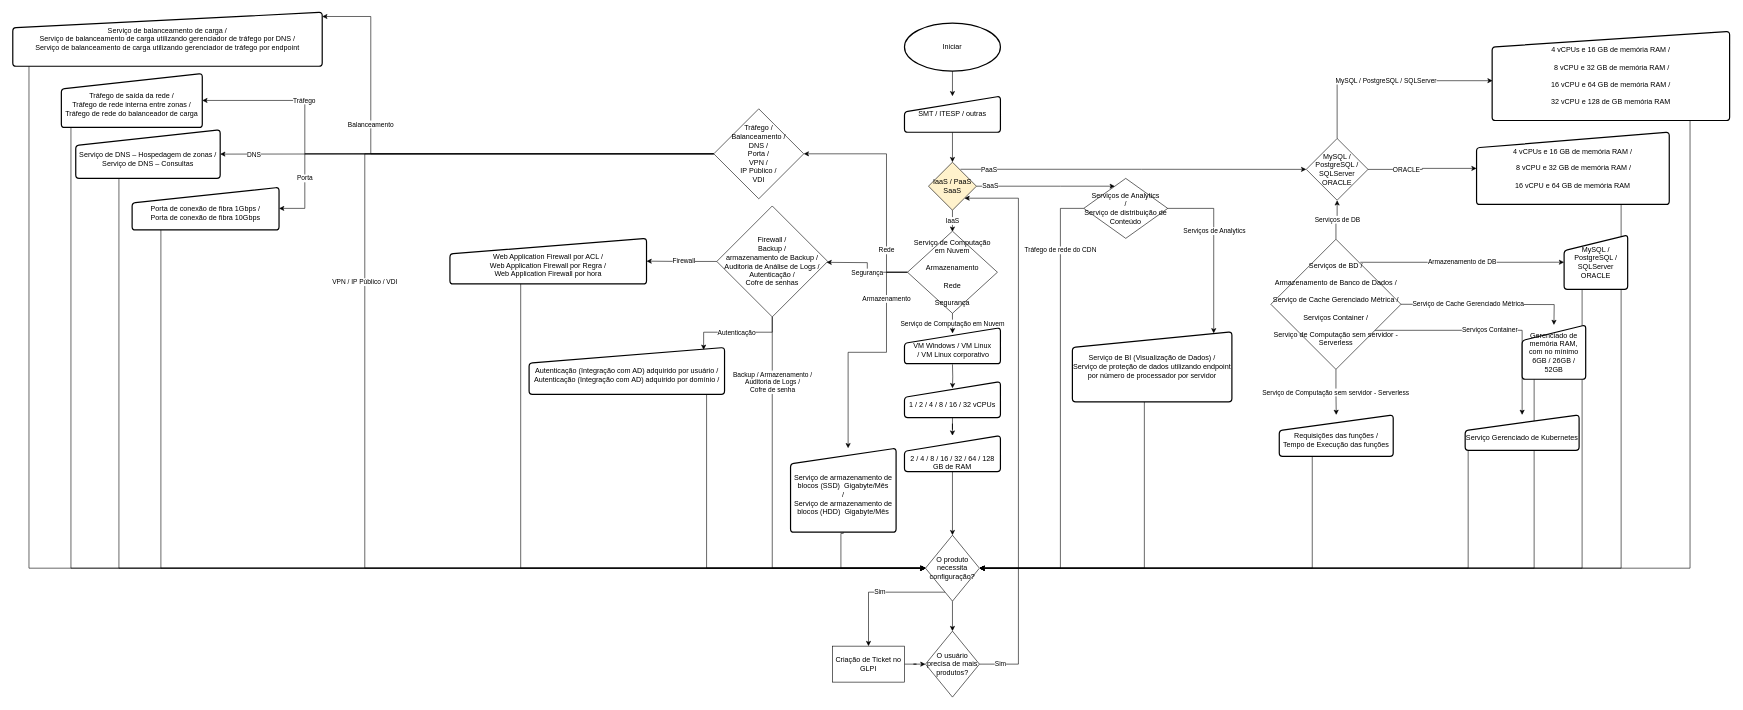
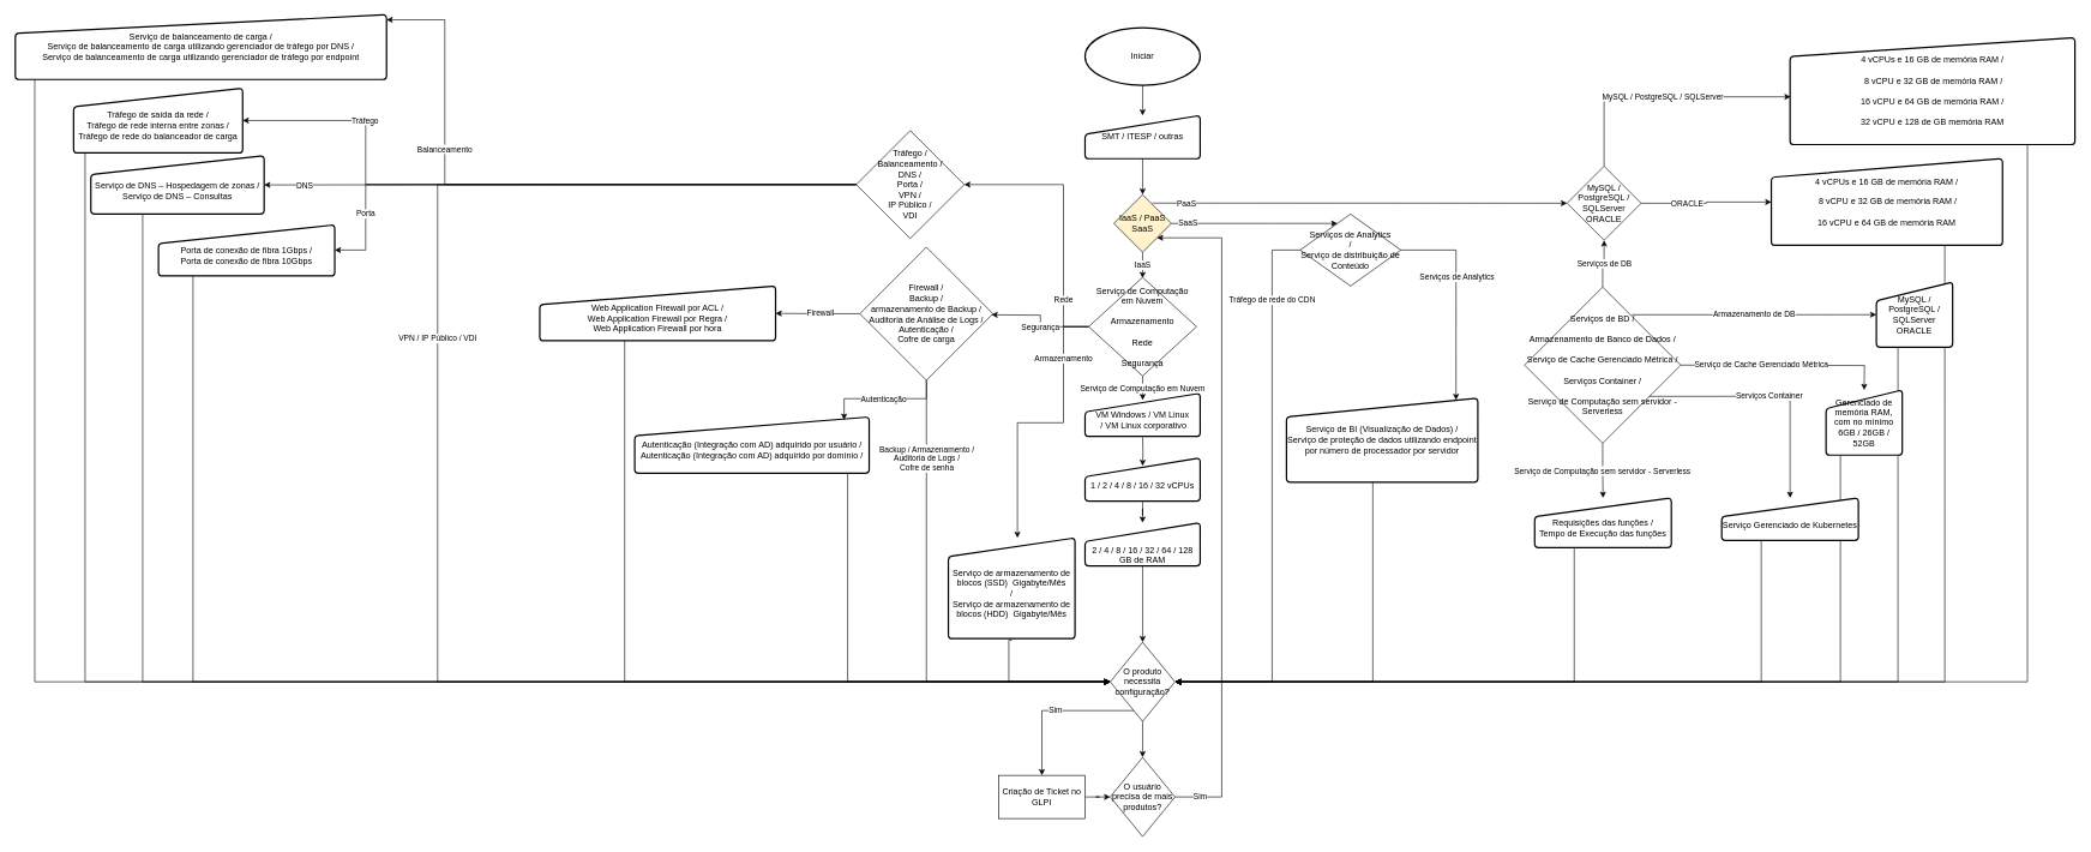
- <mxCell id="72" value="&lt;div&gt;Firewall /&lt;/div&gt;&lt;div&gt;Backup /&lt;/div&gt;&lt;div&gt;armazenamento de Backup /&lt;/div&gt;&lt;div&gt;Auditoria de Análise de Logs /&lt;br&gt;&lt;/div&gt;&lt;div&gt;Autenticação /&lt;/div&gt;&lt;div&gt;Cofre de senhas&lt;br&gt;&lt;/div&gt;" style="rhombus;whiteSpace=wrap;html=1;" vertex="1" parent="1"><mxGeometry x="1194" y="343" width="185" height="185" as="geometry" /></mxCell>
+ <mxCell id="72" value="&lt;div&gt;Firewall /&lt;/div&gt;&lt;div&gt;Backup /&lt;/div&gt;&lt;div&gt;armazenamento de Backup /&lt;/div&gt;&lt;div&gt;Auditoria de Análise de Logs /&lt;br&gt;&lt;/div&gt;&lt;div&gt;Autenticação /&lt;/div&gt;&lt;div&gt;Cofre de carga&lt;br&gt;&lt;/div&gt;" style="rhombus;whiteSpace=wrap;html=1;" vertex="1" parent="1"><mxGeometry x="1194" y="343" width="185" height="185" as="geometry" /></mxCell>
- <mxCell id="51" value="&lt;div&gt;&lt;br&gt;&lt;/div&gt;&lt;div&gt;Serviço Gerenciado de Kubernetes&lt;/div&gt;" style="html=1;strokeWidth=2;shape=manualInput;whiteSpace=wrap;rounded=1;size=26;arcSize=11;" parent="1" vertex="1"><mxGeometry x="2442" y="691.45" width="190" height="59" as="geometry" /></mxCell>
+ <mxCell id="51" value="&lt;div&gt;&lt;br&gt;&lt;/div&gt;&lt;div&gt;Serviço Gerenciado de Kubernetes&lt;/div&gt;" style="html=1;strokeWidth=2;shape=manualInput;whiteSpace=wrap;rounded=1;size=26;arcSize=11;" parent="1" vertex="1"><mxGeometry x="2392" y="691.45" width="190" height="59" as="geometry" /></mxCell>
